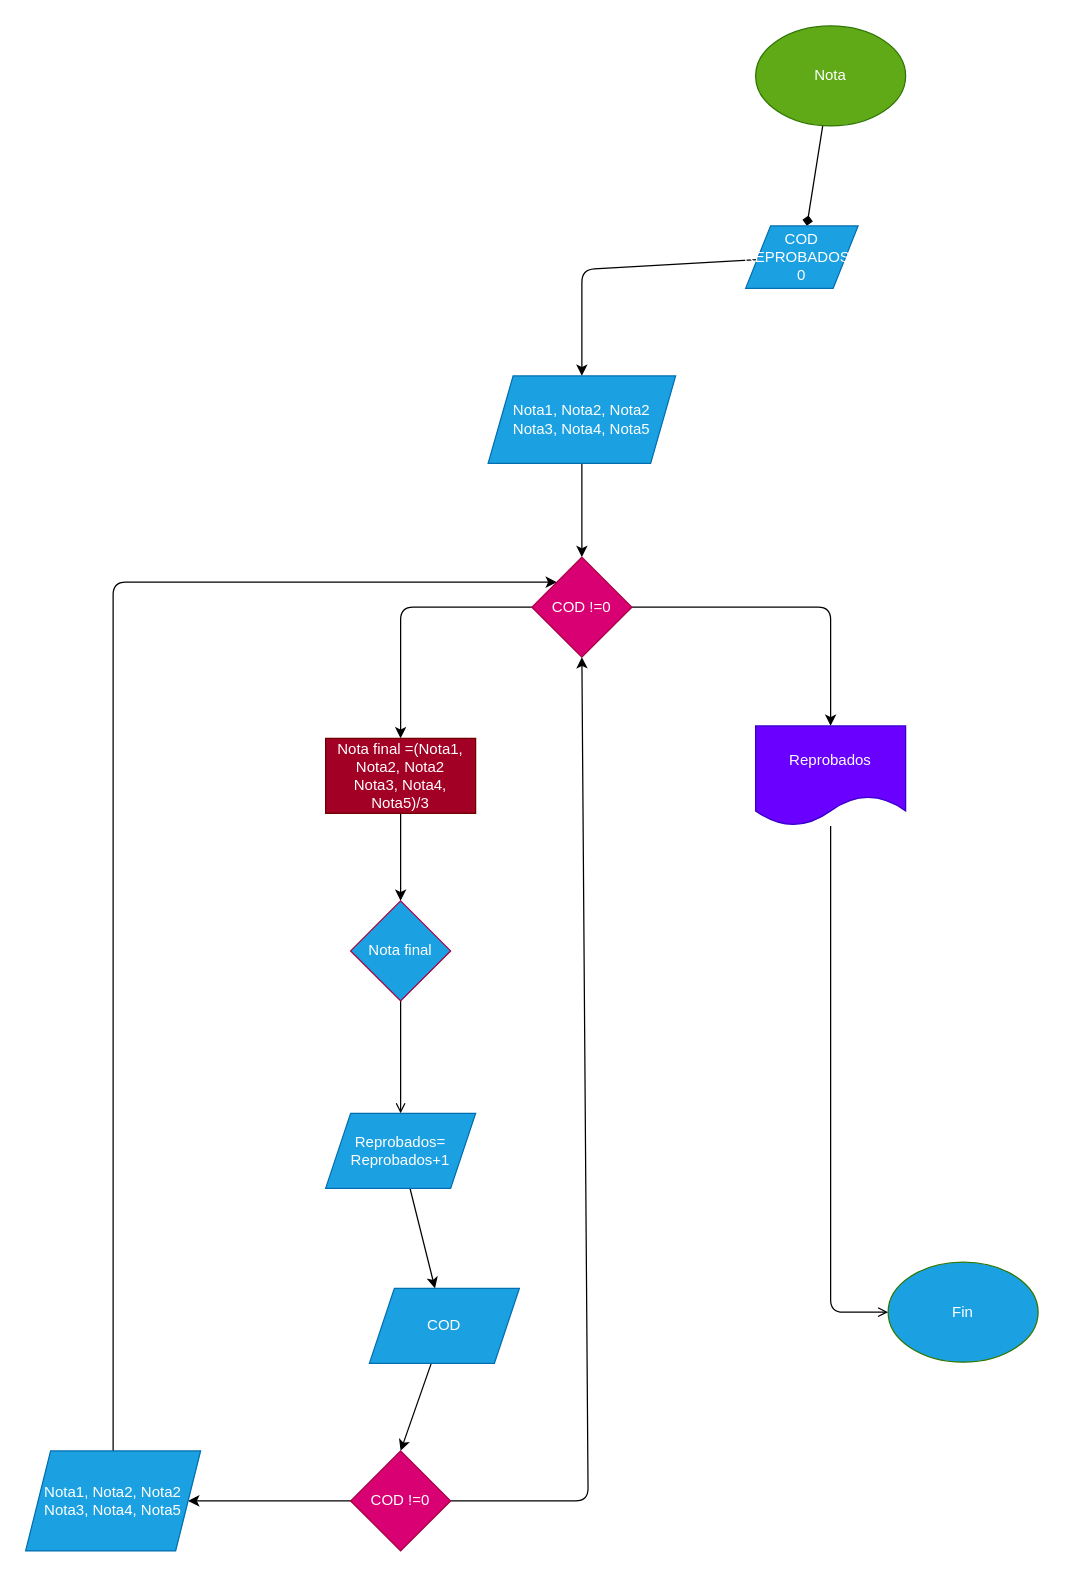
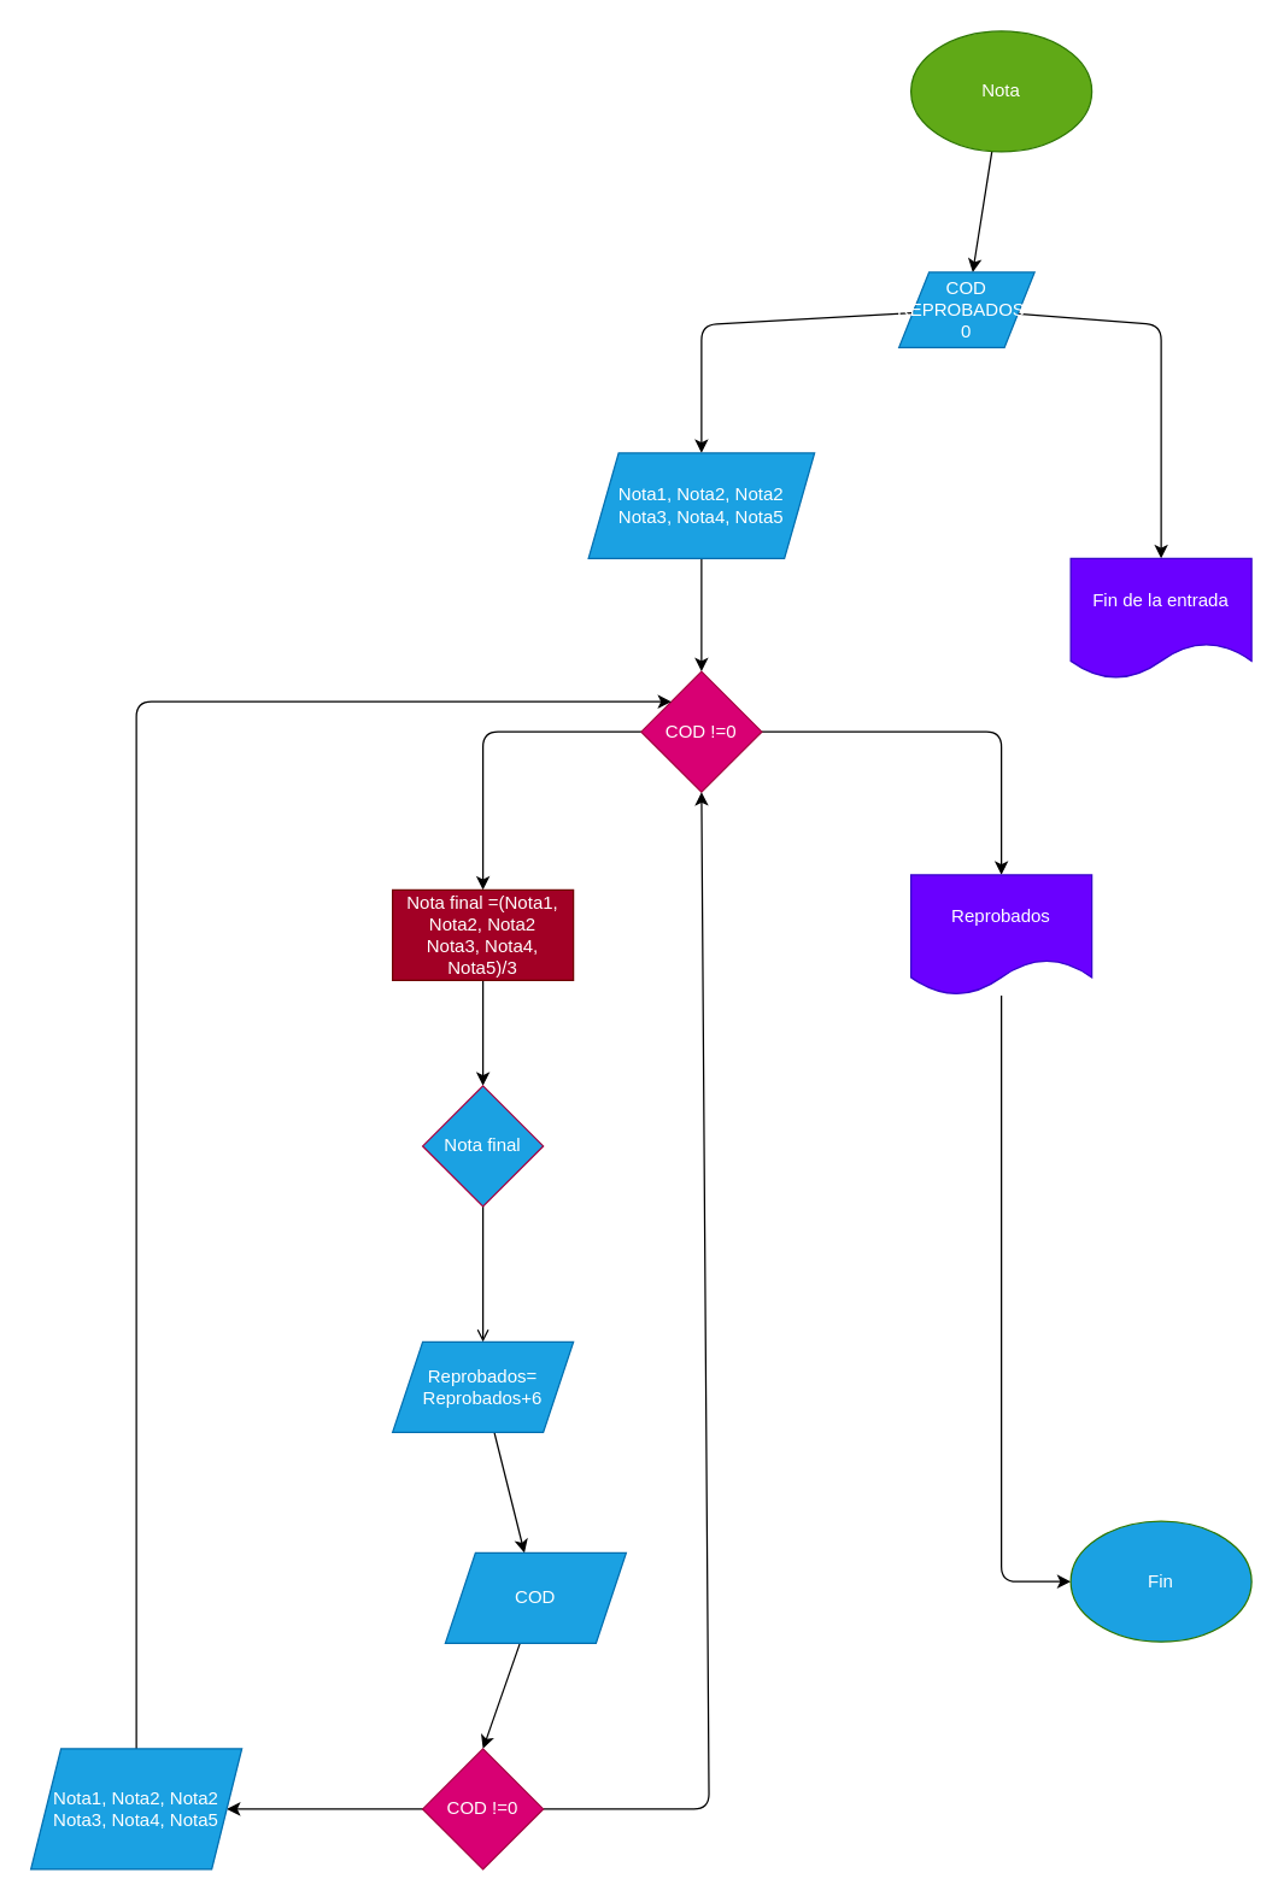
- <mxCell id="2" value="" style="edgeStyle=none;html=1;endArrow=diamond;" edge="1" parent="1" source="3" target="6"><mxGeometry relative="1" as="geometry" /></mxCell>
+ <mxCell id="2" value="" style="edgeStyle=none;html=1;" edge="1" parent="1" source="3" target="6"><mxGeometry relative="1" as="geometry" /></mxCell>
+ <mxCell id="4" value="" style="edgeStyle=none;html=1;" edge="1" parent="1" source="6" target="7"><mxGeometry relative="1" as="geometry"><Array as="points"><mxPoint x="770" y="215" /></Array></mxGeometry></mxCell>
+ <mxCell id="7" value="Fin de la entrada" style="shape=document;whiteSpace=wrap;html=1;boundedLbl=1;fillColor=#6a00ff;fontColor=#ffffff;strokeColor=#3700CC;" vertex="1" parent="1"><mxGeometry x="710" y="370" width="120" height="80" as="geometry" /></mxCell>
- <mxCell id="20" value="Reprobados= Reprobados+1" style="shape=parallelogram;perimeter=parallelogramPerimeter;whiteSpace=wrap;html=1;fixedSize=1;fillColor=#1ba1e2;fontColor=#ffffff;strokeColor=#006EAF;" vertex="1" parent="1"><mxGeometry x="260" y="890" width="120" height="60" as="geometry" /></mxCell>
+ <mxCell id="20" value="Reprobados= Reprobados+6" style="shape=parallelogram;perimeter=parallelogramPerimeter;whiteSpace=wrap;html=1;fixedSize=1;fillColor=#1ba1e2;fontColor=#ffffff;strokeColor=#006EAF;" vertex="1" parent="1"><mxGeometry x="260" y="890" width="120" height="60" as="geometry" /></mxCell>
- <mxCell id="13" style="edgeStyle=none;html=1;entryX=0;entryY=0.5;entryDx=0;entryDy=0;endArrow=open;" edge="1" parent="1" source="14" target="28"><mxGeometry relative="1" as="geometry"><Array as="points"><mxPoint x="664" y="1049" /></Array></mxGeometry></mxCell>
+ <mxCell id="13" style="edgeStyle=none;html=1;entryX=0;entryY=0.5;entryDx=0;entryDy=0;" edge="1" parent="1" source="14" target="28"><mxGeometry relative="1" as="geometry"><Array as="points"><mxPoint x="664" y="1049" /></Array></mxGeometry></mxCell>
